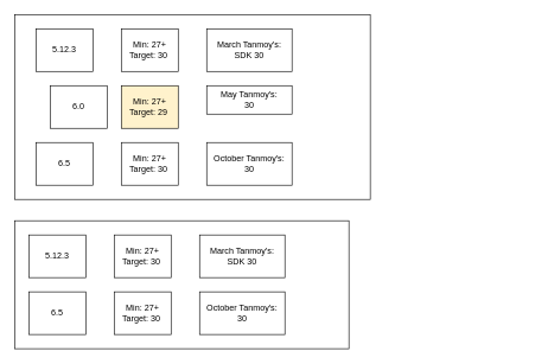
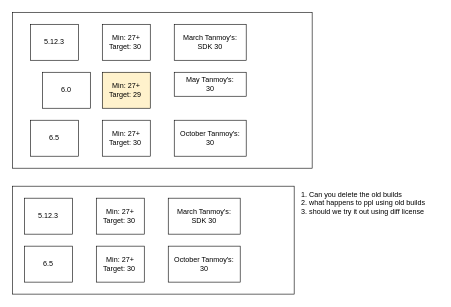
+ <mxCell id="24" value="&lt;div&gt;&lt;span&gt;1. Can you delete the old builds&lt;/span&gt;&lt;/div&gt;&lt;div&gt;&lt;span&gt;2. what happens to ppl using old builds&lt;/span&gt;&lt;/div&gt;&lt;div&gt;&lt;span&gt;3. should we try it out using diff license&lt;/span&gt;&lt;/div&gt;" style="text;html=1;strokeColor=none;fillColor=none;align=left;verticalAlign=top;whiteSpace=wrap;rounded=0;" parent="1" vertex="1"><mxGeometry x="500" y="310" width="230" height="70" as="geometry" /></mxCell>
